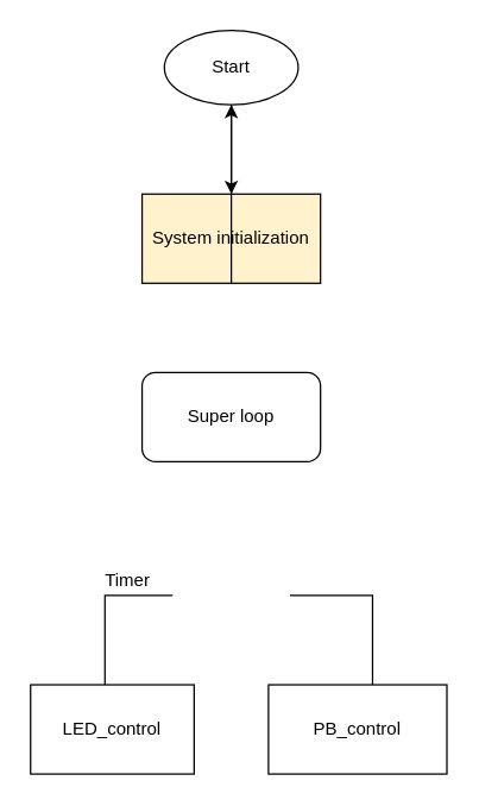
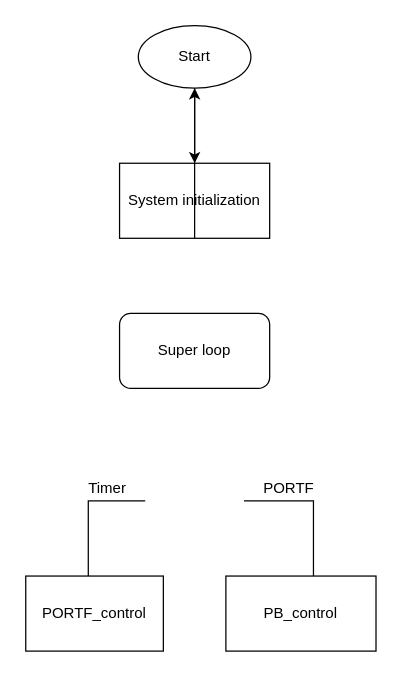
- <mxCell id="4" value="System initialization" style="rounded=0;whiteSpace=wrap;html=1;fillColor=#fff2cc;" parent="1" vertex="1"><mxGeometry x="95" y="130" width="120" height="60" as="geometry" /></mxCell>
+ <mxCell id="4" value="System initialization" style="rounded=0;whiteSpace=wrap;html=1;" parent="1" vertex="1"><mxGeometry x="95" y="130" width="120" height="60" as="geometry" /></mxCell>
+ <mxCell id="12" value="PORTF" style="text;html=1;align=center;verticalAlign=middle;resizable=0;points=[];autosize=1;strokeColor=none;fillColor=none;" vertex="1" parent="1"><mxGeometry x="200" y="380" width="60" height="20" as="geometry" /></mxCell>
- <mxCell id="8" value="LED_control" style="rounded=0;whiteSpace=wrap;html=1;" vertex="1" parent="1"><mxGeometry x="20" y="460" width="110" height="60" as="geometry" /></mxCell>
+ <mxCell id="8" value="PORTF_control" style="rounded=0;whiteSpace=wrap;html=1;" vertex="1" parent="1"><mxGeometry x="20" y="460" width="110" height="60" as="geometry" /></mxCell>
